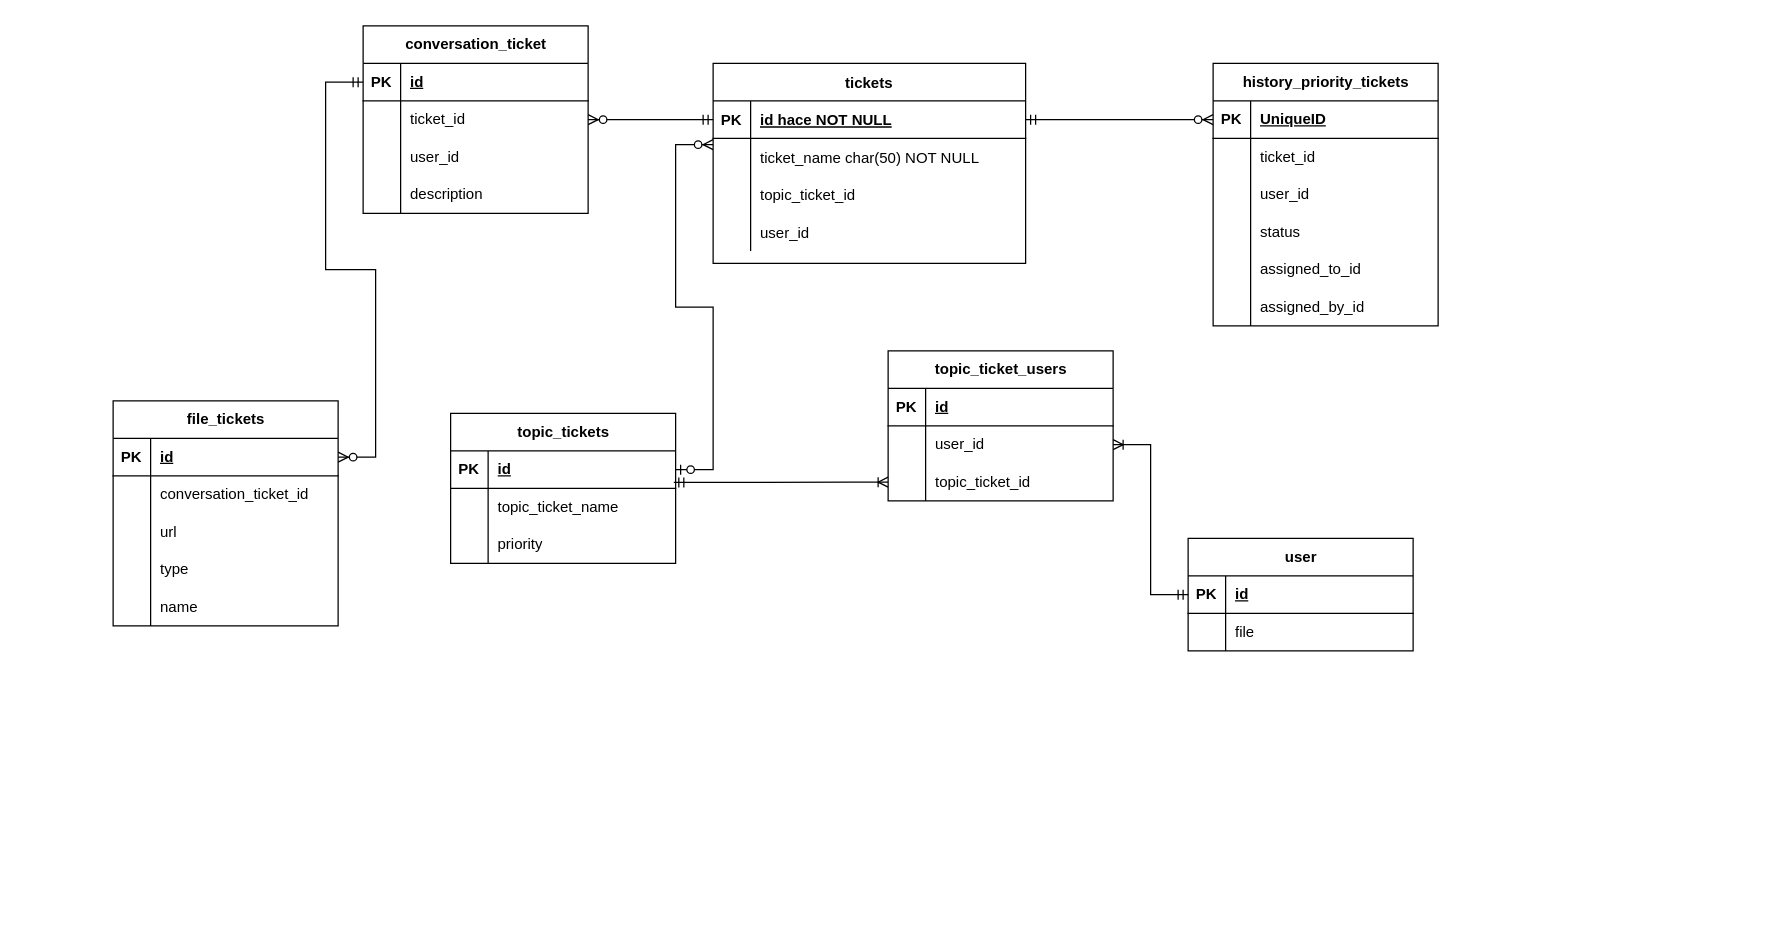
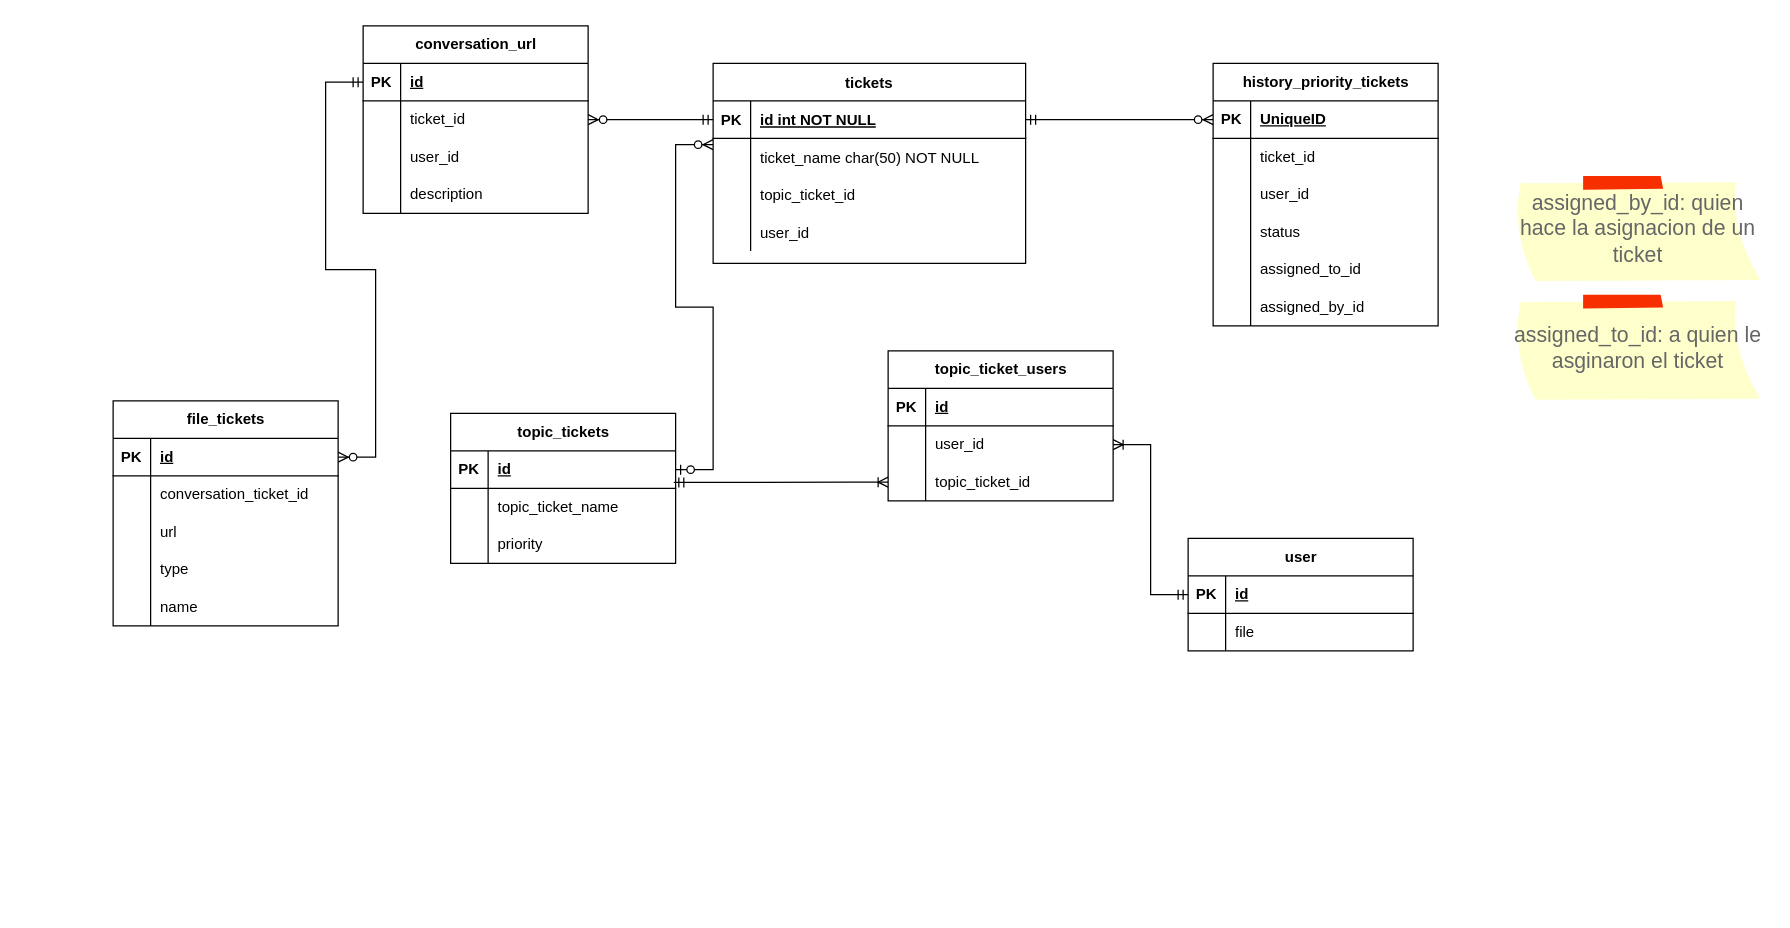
- <mxCell id="67" value="conversation_ticket" style="shape=table;startSize=30;container=1;collapsible=1;childLayout=tableLayout;fixedRows=1;rowLines=0;fontStyle=1;align=center;resizeLast=1;html=1;" parent="1" vertex="1"><mxGeometry x="290" y="20" width="180" height="150" as="geometry" /></mxCell>
+ <mxCell id="67" value="conversation_url" style="shape=table;startSize=30;container=1;collapsible=1;childLayout=tableLayout;fixedRows=1;rowLines=0;fontStyle=1;align=center;resizeLast=1;html=1;" parent="1" vertex="1"><mxGeometry x="290" y="20" width="180" height="150" as="geometry" /></mxCell>
- <mxCell id="5" value="id hace NOT NULL " style="shape=partialRectangle;overflow=hidden;connectable=0;fillColor=none;top=0;left=0;bottom=0;right=0;align=left;spacingLeft=6;fontStyle=5;" parent="3" vertex="1"><mxGeometry x="30" width="220" height="30" as="geometry"><mxRectangle width="220" height="30" as="alternateBounds" /></mxGeometry></mxCell>
+ <mxCell id="5" value="id int NOT NULL " style="shape=partialRectangle;overflow=hidden;connectable=0;fillColor=none;top=0;left=0;bottom=0;right=0;align=left;spacingLeft=6;fontStyle=5;" parent="3" vertex="1"><mxGeometry x="30" width="220" height="30" as="geometry"><mxRectangle width="220" height="30" as="alternateBounds" /></mxGeometry></mxCell>
+ <mxCell id="65" value="assigned_by_id: quien hace la asignacion de un ticket&lt;br&gt;" style="strokeWidth=1;shadow=0;dashed=0;align=center;html=1;shape=mxgraph.mockup.text.stickyNote2;fontColor=#666666;mainText=;fontSize=17;whiteSpace=wrap;fillColor=#ffffcc;strokeColor=#F62E00;" parent="1" vertex="1"><mxGeometry x="1210" y="140" width="200" height="85" as="geometry" /></mxCell>
+ <mxCell id="66" value="assigned_to_id: a quien le asginaron el ticket" style="strokeWidth=1;shadow=0;dashed=0;align=center;html=1;shape=mxgraph.mockup.text.stickyNote2;fontColor=#666666;mainText=;fontSize=17;whiteSpace=wrap;fillColor=#ffffcc;strokeColor=#F62E00;" parent="1" vertex="1"><mxGeometry x="1210" y="235" width="200" height="85" as="geometry" /></mxCell>
